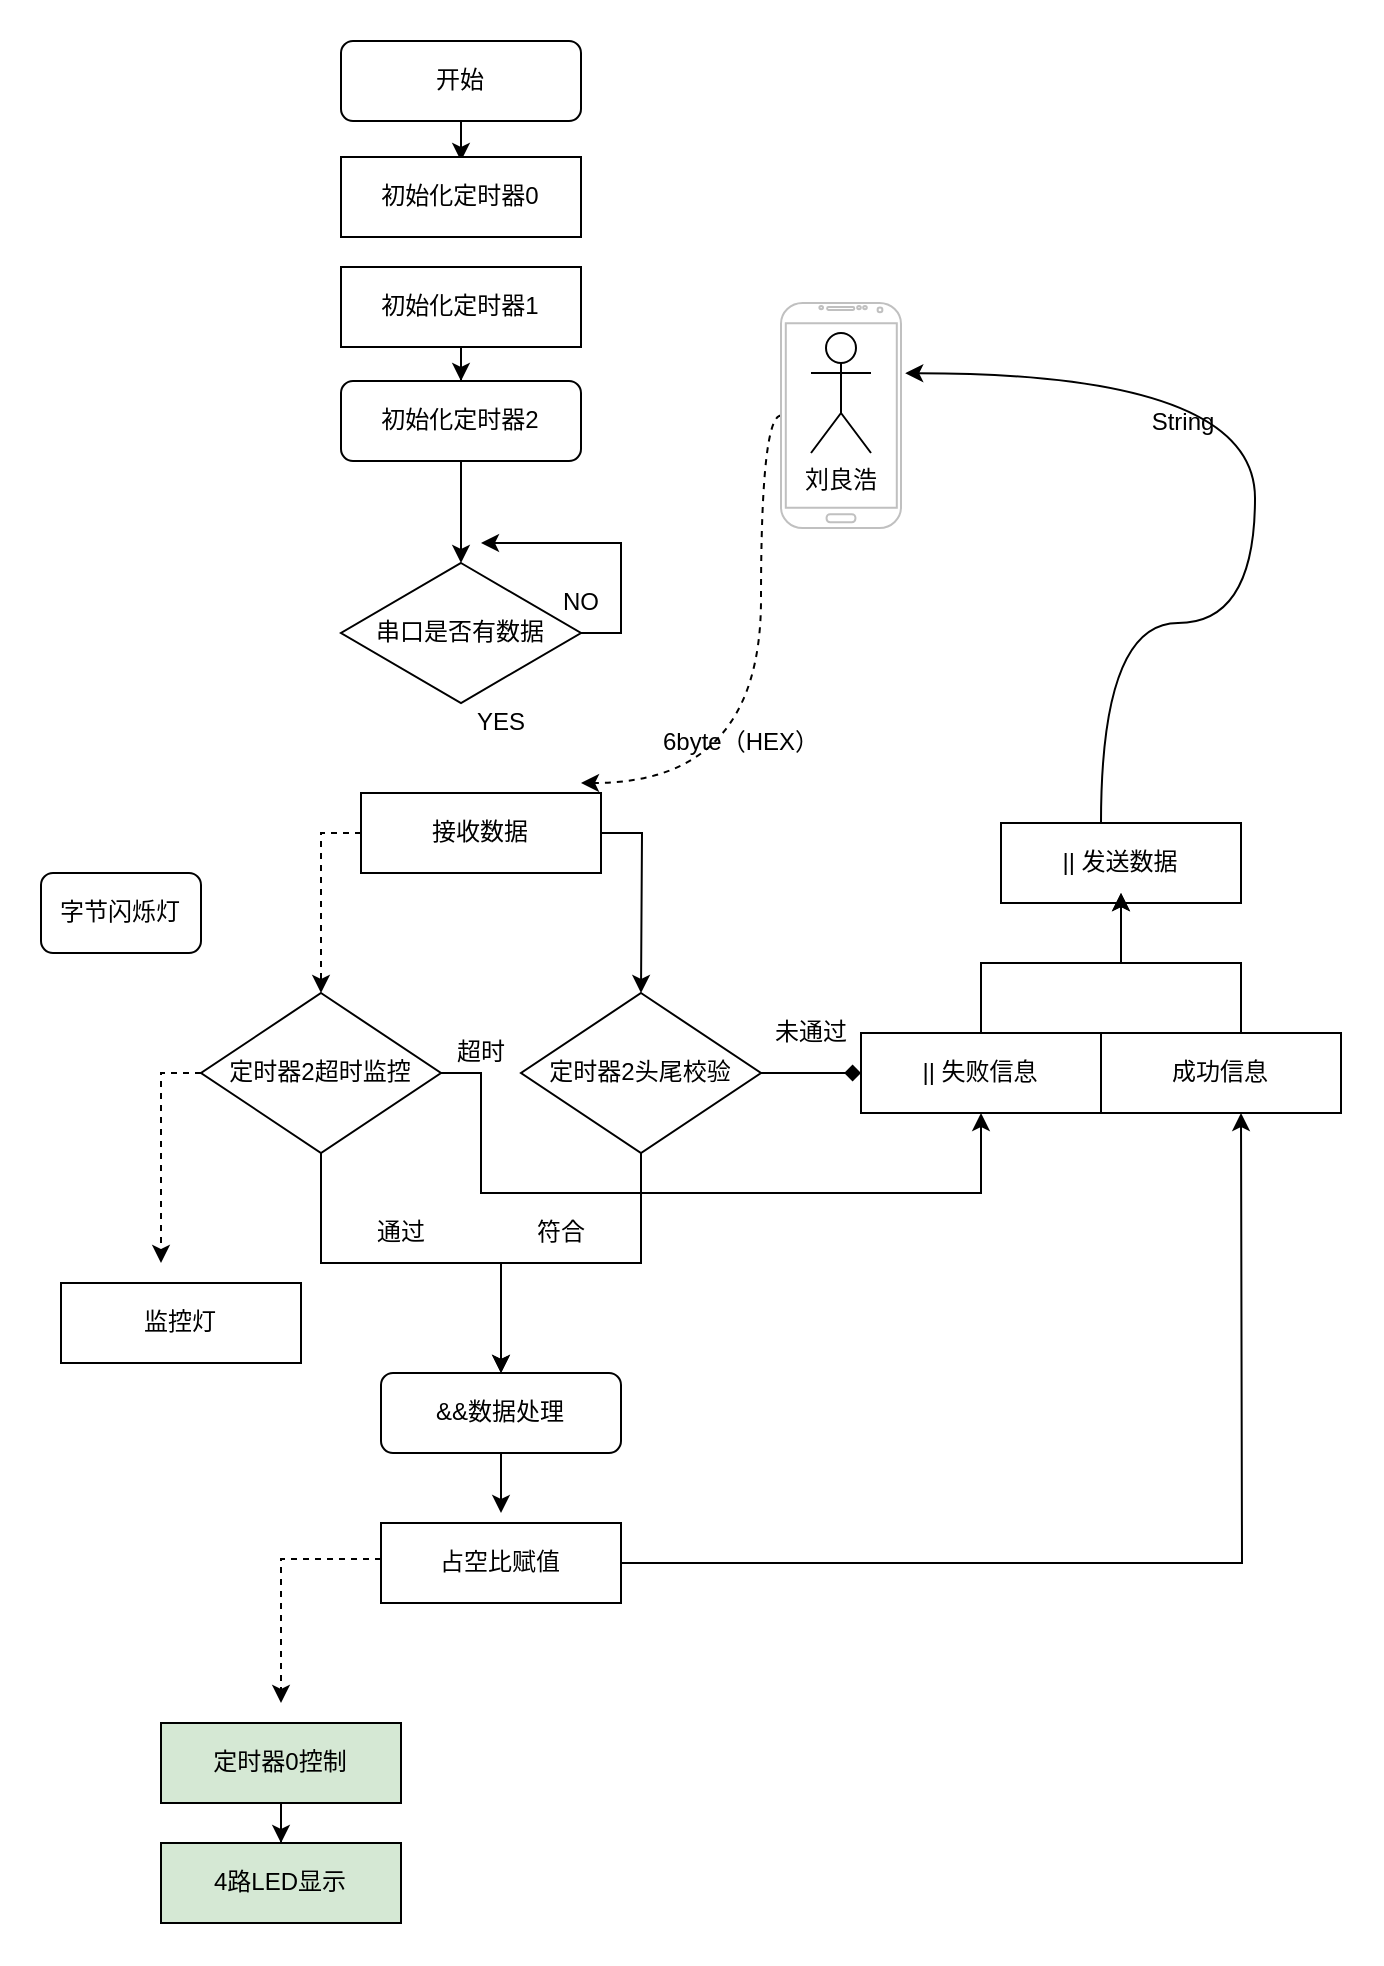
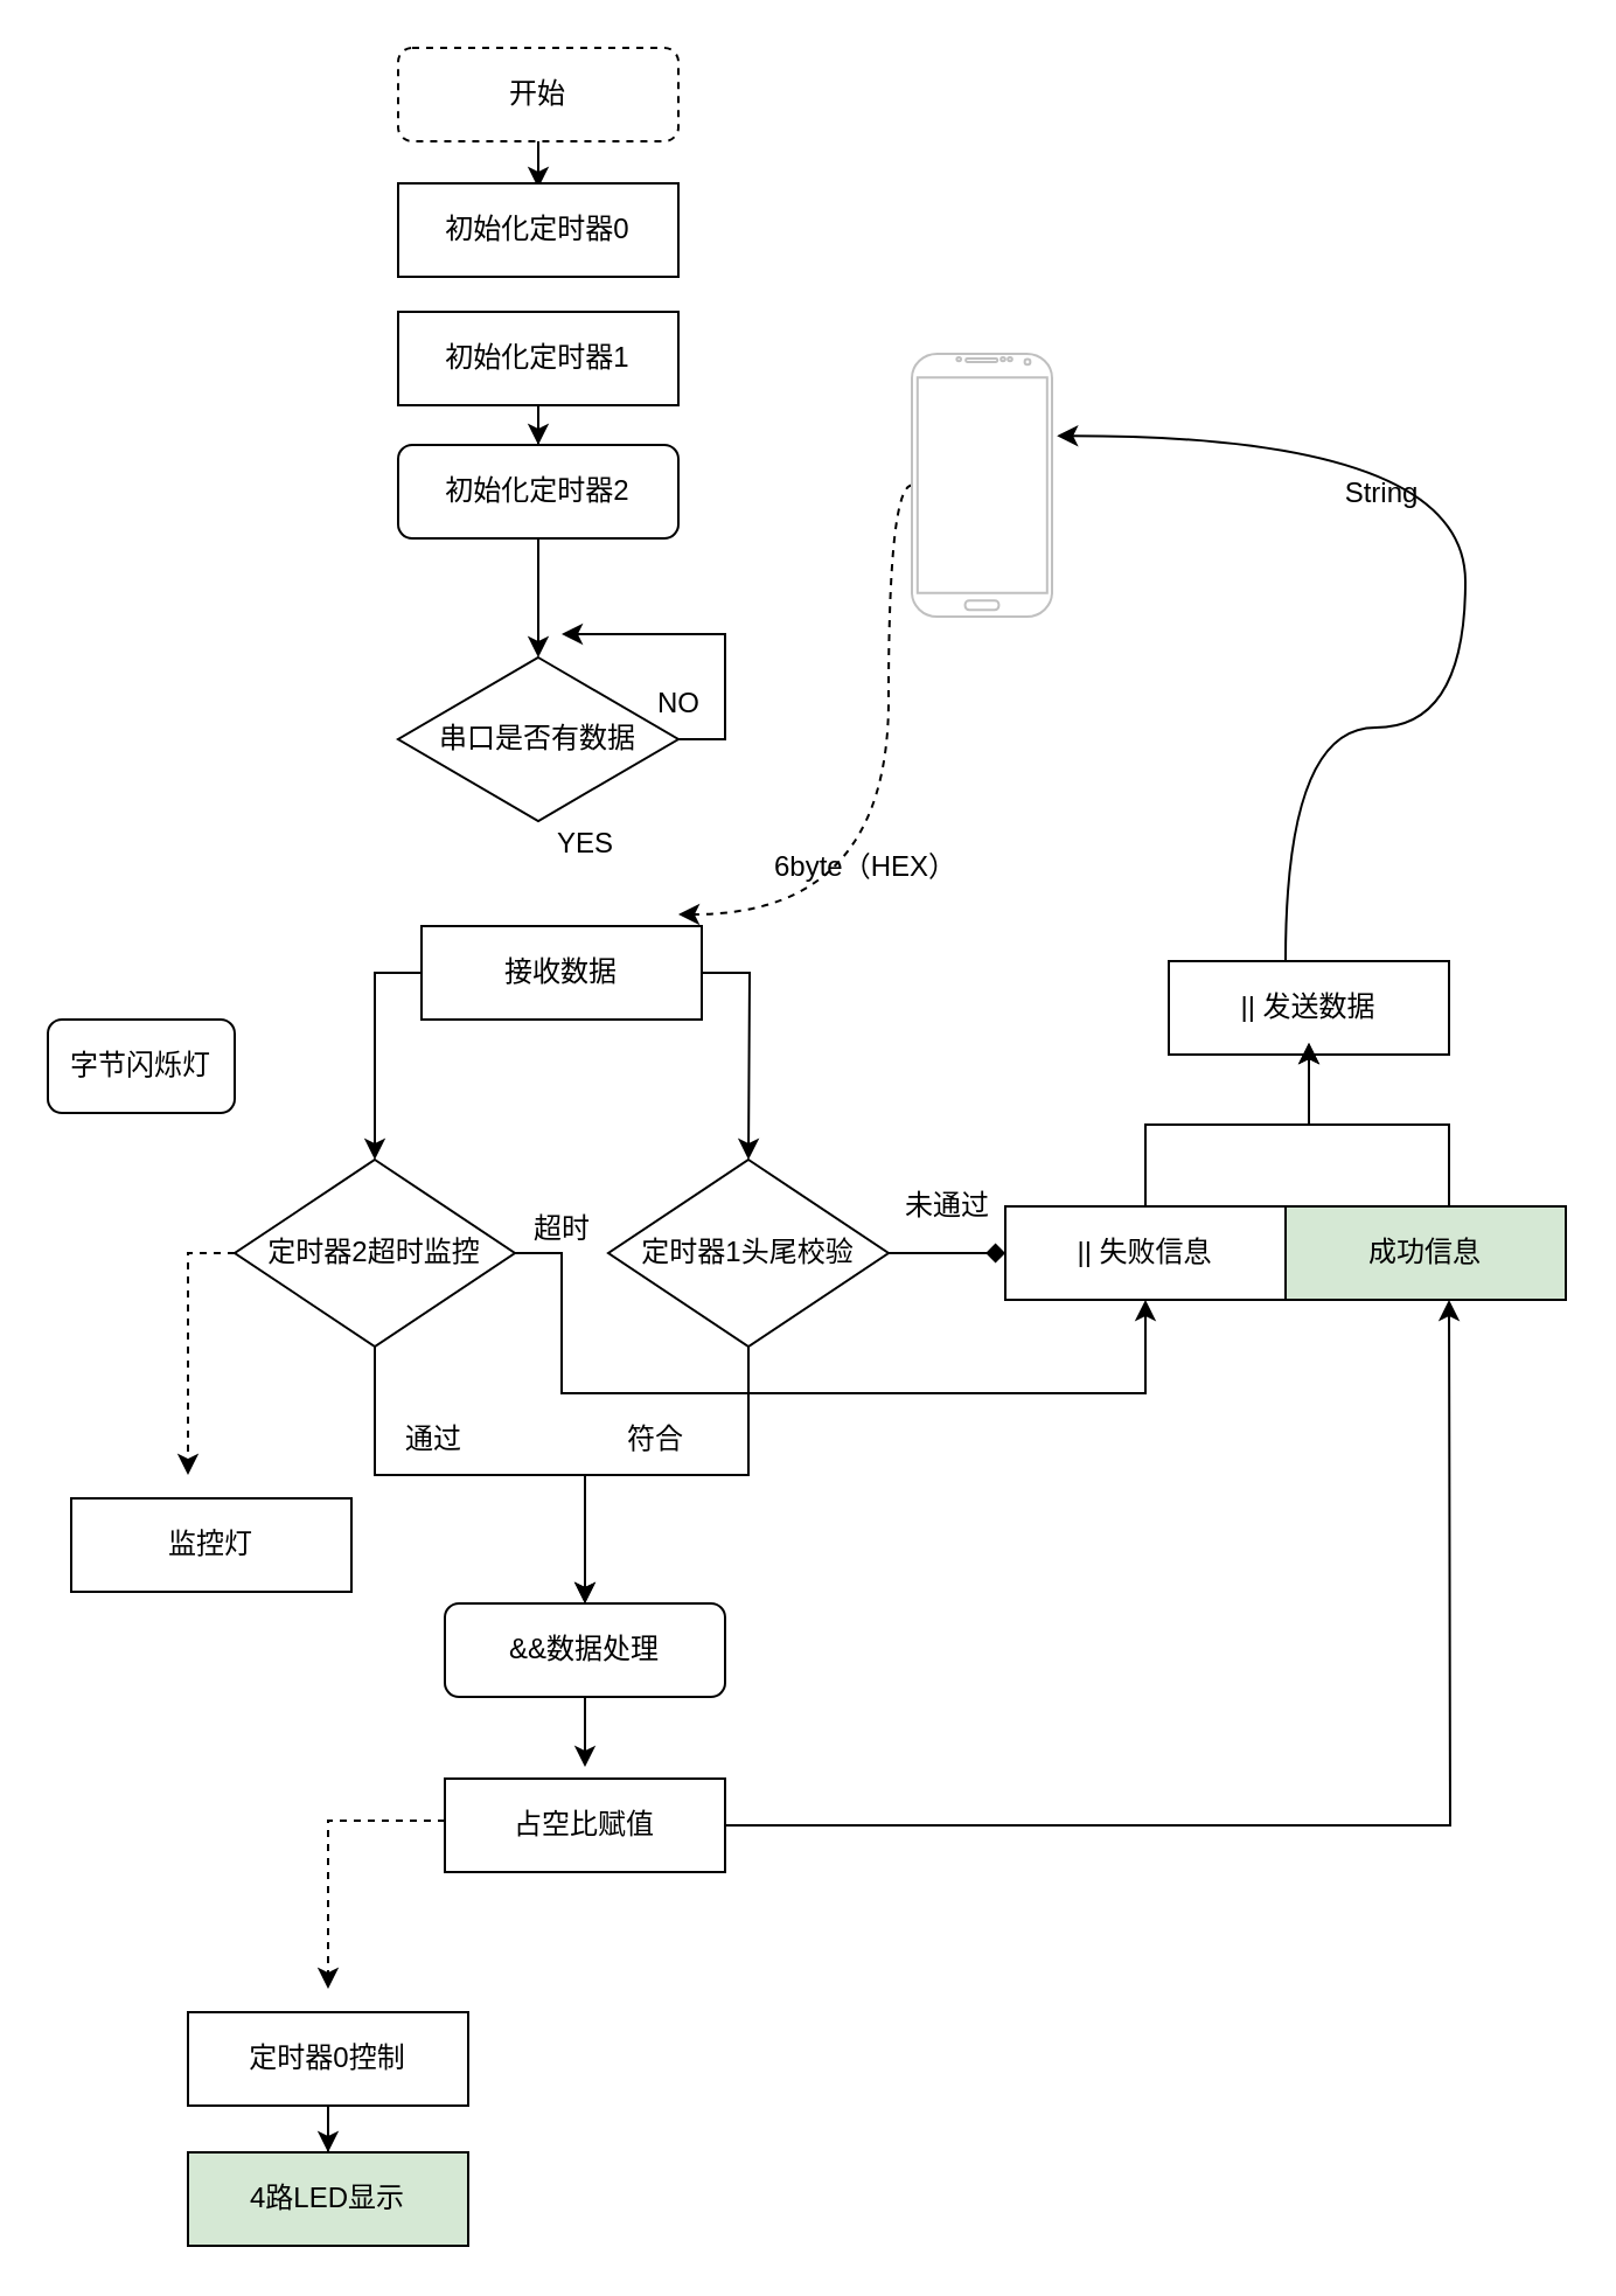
- <mxCell id="3" value="开始" style="rounded=1;whiteSpace=wrap;html=1;fontSize=12;glass=0;strokeWidth=1;shadow=0;" parent="1" vertex="1"><mxGeometry x="170" y="20" width="120" height="40" as="geometry" /></mxCell>
+ <mxCell id="3" value="开始" style="rounded=1;whiteSpace=wrap;html=1;fontSize=12;glass=0;strokeWidth=1;shadow=0;dashed=1;" parent="1" vertex="1"><mxGeometry x="170" y="20" width="120" height="40" as="geometry" /></mxCell>
- <mxCell id="45" value="刘良浩" style="shape=umlActor;verticalLabelPosition=bottom;verticalAlign=top;html=1;outlineConnect=0;" parent="1" vertex="1"><mxGeometry x="405" y="166" width="30" height="60" as="geometry" /></mxCell>
- <mxCell id="12" style="edgeStyle=orthogonalEdgeStyle;rounded=0;orthogonalLoop=1;jettySize=auto;html=1;entryX=0.5;entryY=0;entryDx=0;entryDy=0;dashed=1;" parent="1" source="13" target="36" edge="1"><mxGeometry relative="1" as="geometry"><mxPoint x="160" y="491" as="targetPoint" /><Array as="points"><mxPoint x="160" y="416" /></Array></mxGeometry></mxCell>
+ <mxCell id="12" style="edgeStyle=orthogonalEdgeStyle;rounded=0;orthogonalLoop=1;jettySize=auto;html=1;entryX=0.5;entryY=0;entryDx=0;entryDy=0;" parent="1" source="13" target="36" edge="1"><mxGeometry relative="1" as="geometry"><mxPoint x="160" y="491" as="targetPoint" /><Array as="points"><mxPoint x="160" y="416" /></Array></mxGeometry></mxCell>
- <mxCell id="17" value="定时器2头尾校验" style="rhombus;whiteSpace=wrap;html=1;" parent="1" vertex="1"><mxGeometry x="260" y="496" width="120" height="80" as="geometry" /></mxCell>
+ <mxCell id="17" value="定时器1头尾校验" style="rhombus;whiteSpace=wrap;html=1;" parent="1" vertex="1"><mxGeometry x="260" y="496" width="120" height="80" as="geometry" /></mxCell>
- <mxCell id="33" value="成功信息" style="rounded=0;whiteSpace=wrap;html=1;" parent="1" vertex="1"><mxGeometry x="550" y="516" width="120" height="40" as="geometry" /></mxCell>
+ <mxCell id="33" value="成功信息" style="rounded=0;whiteSpace=wrap;html=1;fillColor=#d5e8d4;" parent="1" vertex="1"><mxGeometry x="550" y="516" width="120" height="40" as="geometry" /></mxCell>
- <mxCell id="23" value="通过" style="text;html=1;align=center;verticalAlign=middle;resizable=0;points=[];autosize=1;strokeColor=none;fillColor=none;" parent="1" vertex="1"><mxGeometry x="180" y="606" width="40" height="20" as="geometry" /></mxCell>
+ <mxCell id="23" value="通过" style="text;html=1;align=center;verticalAlign=middle;resizable=0;points=[];autosize=1;strokeColor=none;fillColor=none;" parent="1" vertex="1"><mxGeometry x="165" y="606" width="40" height="20" as="geometry" /></mxCell>
- <mxCell id="43" value="定时器0控制" style="rounded=0;whiteSpace=wrap;html=1;fillColor=#d5e8d4;" parent="1" vertex="1"><mxGeometry x="80" y="861" width="120" height="40" as="geometry" /></mxCell>
+ <mxCell id="43" value="定时器0控制" style="rounded=0;whiteSpace=wrap;html=1;" parent="1" vertex="1"><mxGeometry x="80" y="861" width="120" height="40" as="geometry" /></mxCell>
